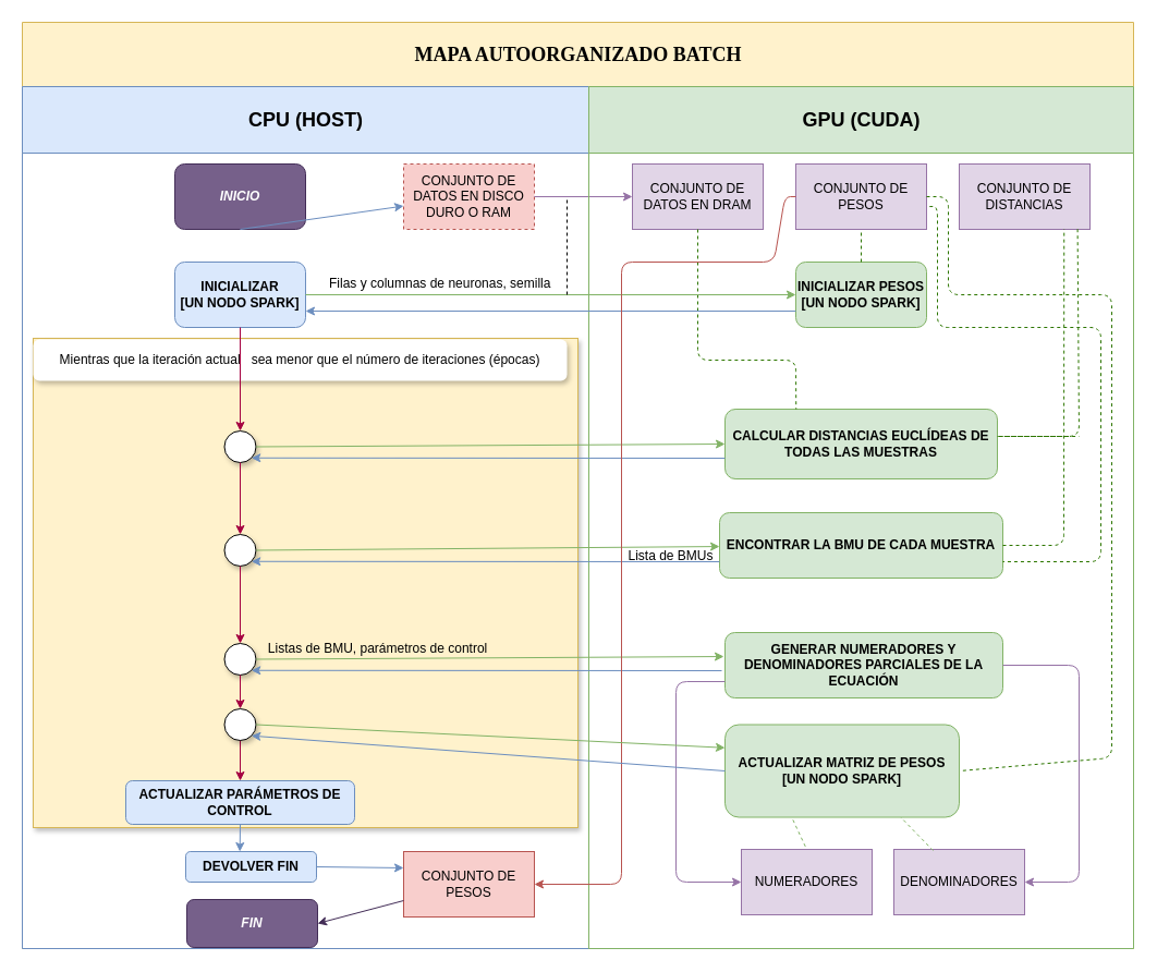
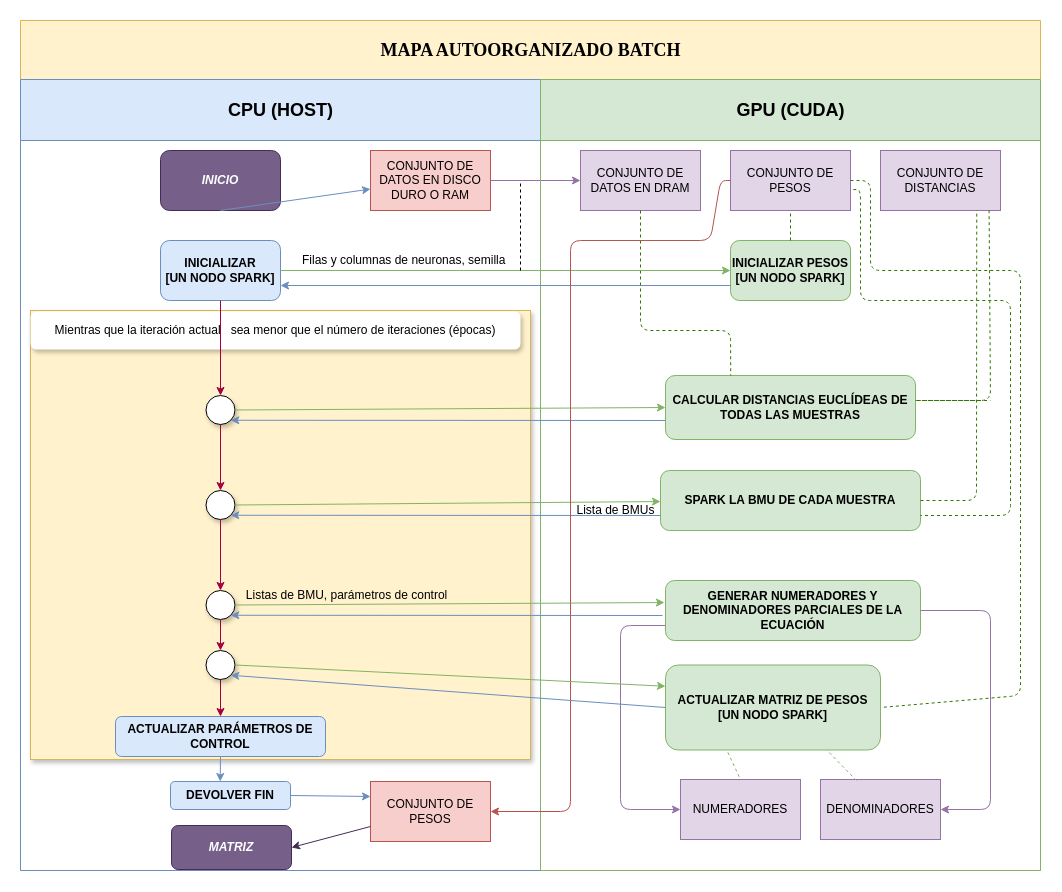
- <mxCell id="4" value="CONJUNTO DE DATOS EN DISCO DURO O RAM" style="rounded=0;whiteSpace=wrap;html=1;fillColor=#f8cecc;strokeColor=#b85450;dashed=1;" parent="3" vertex="1"><mxGeometry x="350" y="71" width="120" height="60" as="geometry" /></mxCell>
+ <mxCell id="4" value="CONJUNTO DE DATOS EN DISCO DURO O RAM" style="rounded=0;whiteSpace=wrap;html=1;fillColor=#f8cecc;strokeColor=#b85450;" parent="3" vertex="1"><mxGeometry x="350" y="71" width="120" height="60" as="geometry" /></mxCell>
- <mxCell id="35" value="ENCONTRAR LA BMU DE CADA MUESTRA" style="rounded=1;whiteSpace=wrap;html=1;shadow=0;glass=0;comic=0;labelBackgroundColor=none;fillColor=#d5e8d4;strokeColor=#82b366;fontStyle=1" parent="28" vertex="1"><mxGeometry x="120" y="391" width="260" height="60" as="geometry" /></mxCell>
+ <mxCell id="35" value="SPARK LA BMU DE CADA MUESTRA" style="rounded=1;whiteSpace=wrap;html=1;shadow=0;glass=0;comic=0;labelBackgroundColor=none;fillColor=#d5e8d4;strokeColor=#82b366;fontStyle=1" parent="28" vertex="1"><mxGeometry x="120" y="391" width="260" height="60" as="geometry" /></mxCell>
- <mxCell id="23" value="FIN" style="rounded=1;whiteSpace=wrap;html=1;shadow=0;glass=0;comic=0;labelBackgroundColor=none;fillColor=#76608a;strokeColor=#432D57;fontStyle=3;fontColor=#ffffff;" parent="3" vertex="1"><mxGeometry x="151" y="746" width="120" height="44" as="geometry" /></mxCell>
+ <mxCell id="23" value="MATRIZ" style="rounded=1;whiteSpace=wrap;html=1;shadow=0;glass=0;comic=0;labelBackgroundColor=none;fillColor=#76608a;strokeColor=#432D57;fontStyle=3;fontColor=#ffffff;" parent="3" vertex="1"><mxGeometry x="151" y="746" width="120" height="44" as="geometry" /></mxCell>
